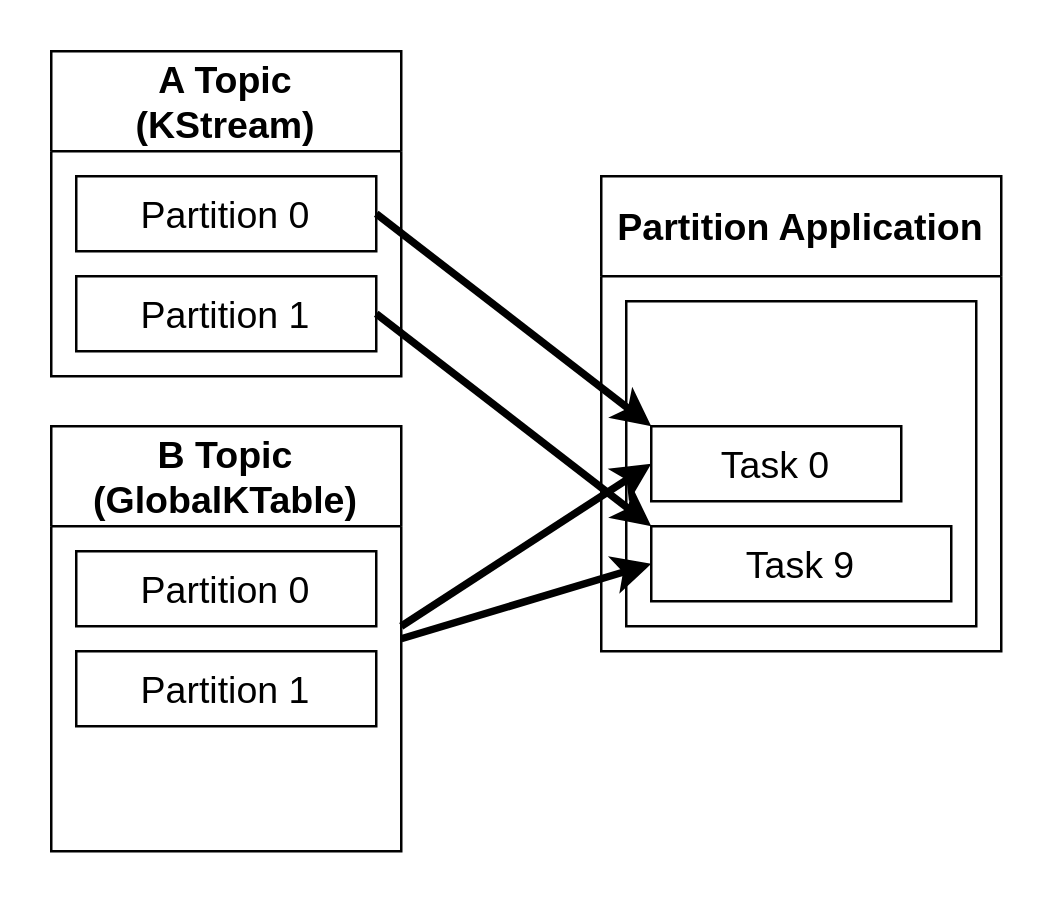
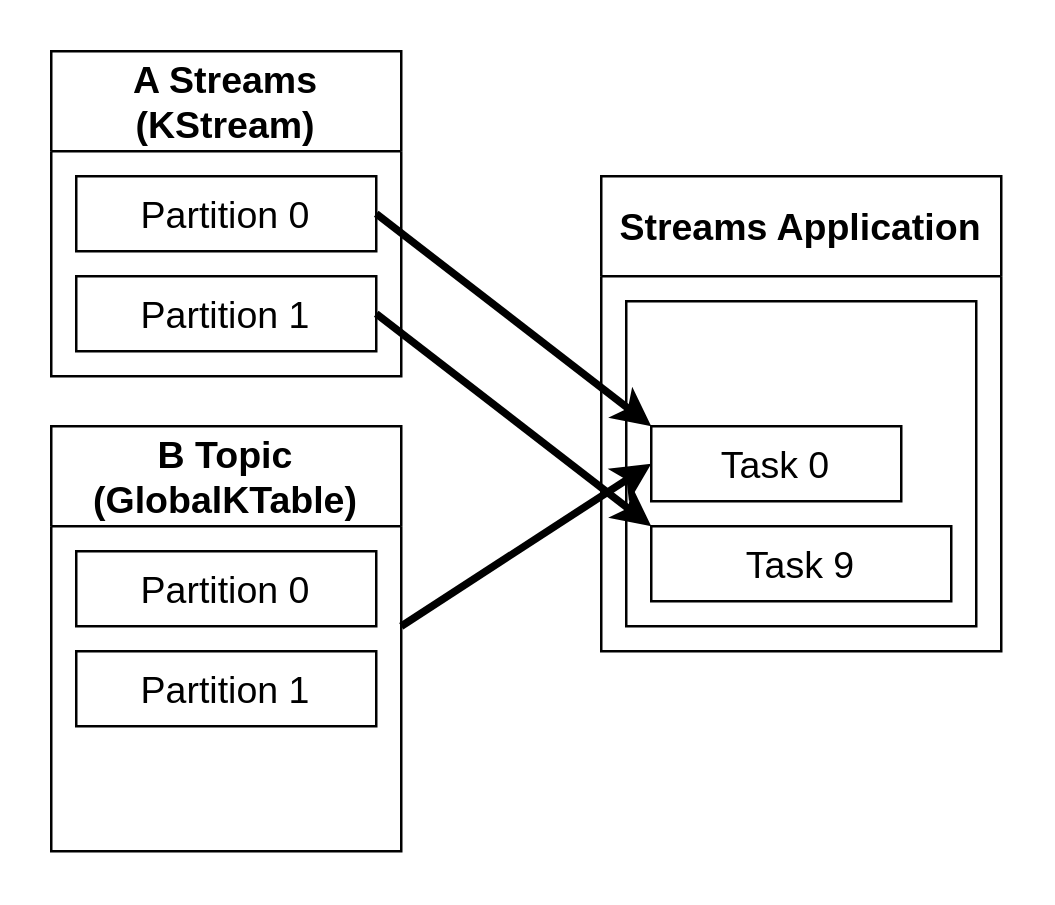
- <mxCell id="2" value="&lt;font style=&quot;font-size: 15px;&quot;&gt;A Topic&lt;br&gt;(KStream)&lt;/font&gt;" style="swimlane;whiteSpace=wrap;html=1;startSize=40;" parent="1" vertex="1"><mxGeometry x="20" y="20" width="140" height="130" as="geometry" /></mxCell>
+ <mxCell id="2" value="&lt;font style=&quot;font-size: 15px;&quot;&gt;A Streams&lt;br&gt;(KStream)&lt;/font&gt;" style="swimlane;whiteSpace=wrap;html=1;startSize=40;" parent="1" vertex="1"><mxGeometry x="20" y="20" width="140" height="130" as="geometry" /></mxCell>
- <mxCell id="8" value="&lt;span style=&quot;font-size: 15px;&quot;&gt;Partition Application&lt;/span&gt;" style="swimlane;whiteSpace=wrap;html=1;startSize=40;" parent="1" vertex="1"><mxGeometry x="240" y="70" width="160" height="190" as="geometry" /></mxCell>
+ <mxCell id="8" value="&lt;span style=&quot;font-size: 15px;&quot;&gt;Streams Application&lt;/span&gt;" style="swimlane;whiteSpace=wrap;html=1;startSize=40;" parent="1" vertex="1"><mxGeometry x="240" y="70" width="160" height="190" as="geometry" /></mxCell>
- <mxCell id="15" value="" style="endArrow=classic;html=1;rounded=0;fontSize=15;strokeWidth=3;exitX=1;exitY=0.5;exitDx=0;exitDy=0;entryX=0;entryY=0.5;entryDx=0;entryDy=0;" parent="1" source="5" target="11" edge="1"><mxGeometry width="50" height="50" relative="1" as="geometry"><mxPoint x="190" y="310" as="sourcePoint" /><mxPoint x="300" y="260" as="targetPoint" /></mxGeometry></mxCell>
